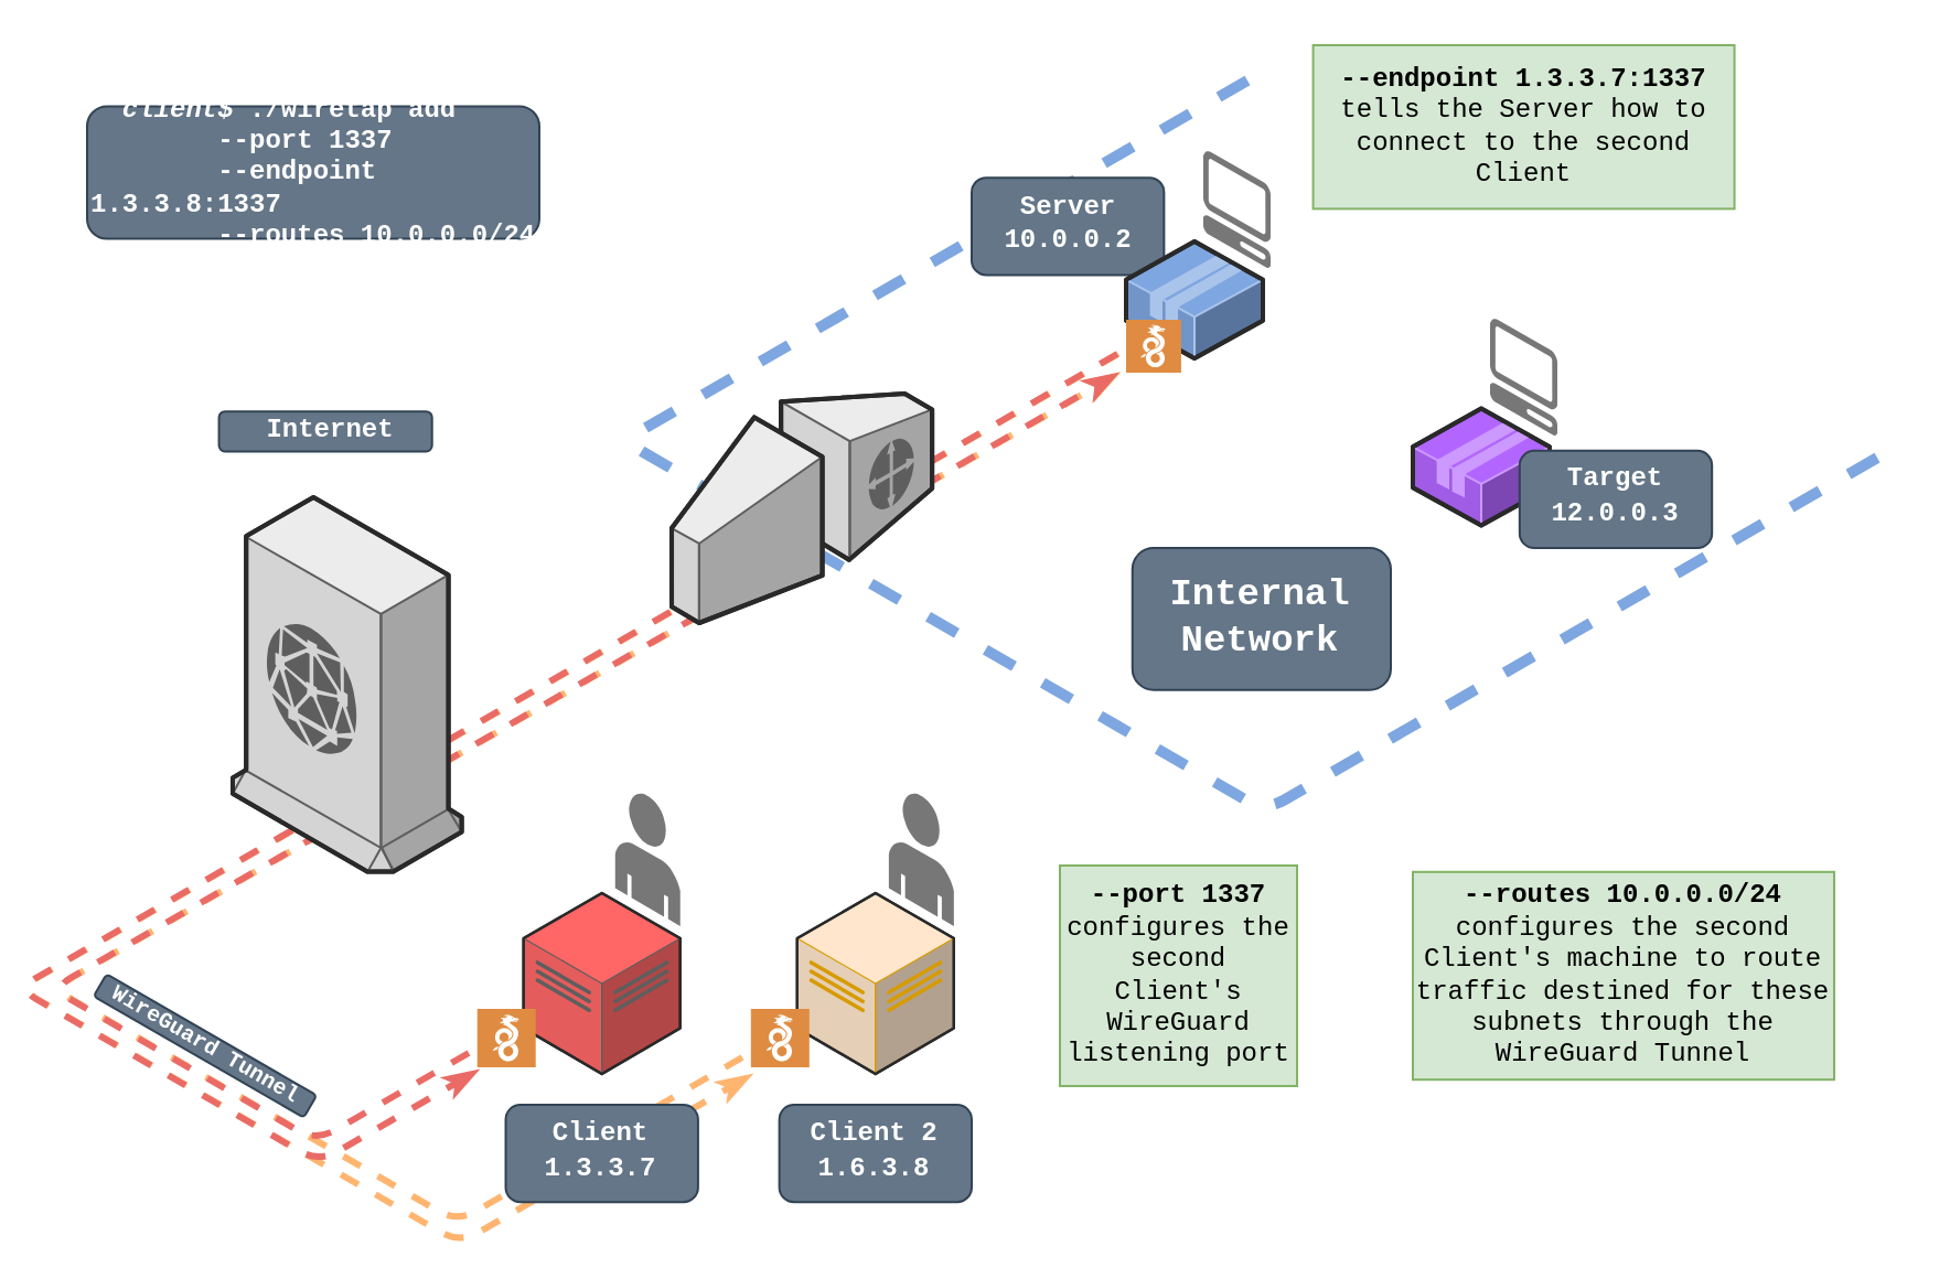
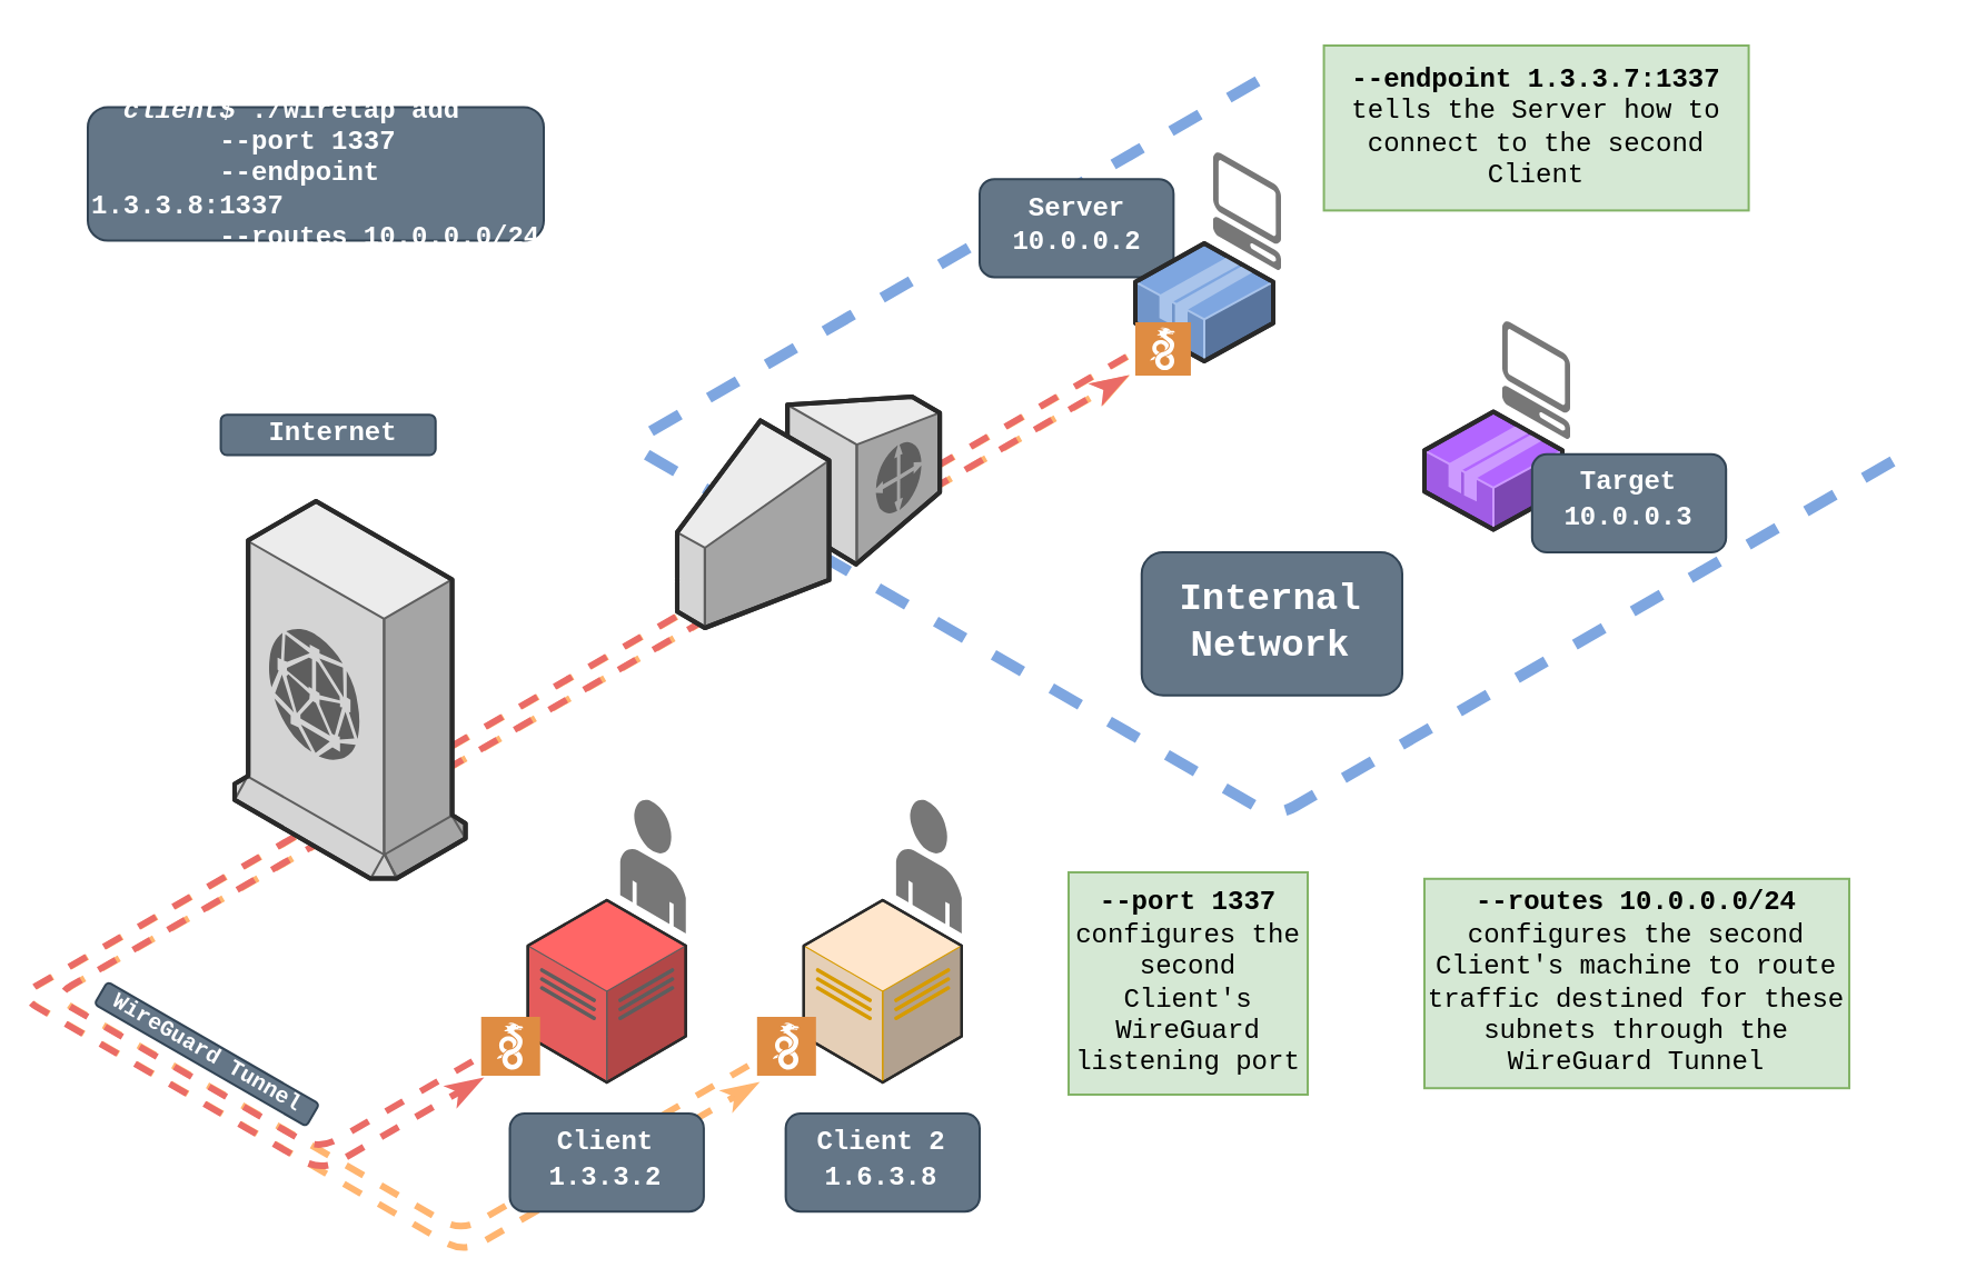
- <mxCell id="30" value="12.0.0.3" style="text;html=1;align=center;verticalAlign=middle;whiteSpace=wrap;rounded=0;fontFamily=Courier New;fontStyle=1;fontColor=#FFFFFF;" parent="27" vertex="1"><mxGeometry x="13.59" y="15.59" width="60" height="30" as="geometry" /></mxCell>
+ <mxCell id="30" value="10.0.0.3" style="text;html=1;align=center;verticalAlign=middle;whiteSpace=wrap;rounded=0;fontFamily=Courier New;fontStyle=1;fontColor=#FFFFFF;" parent="27" vertex="1"><mxGeometry x="13.59" y="15.59" width="60" height="30" as="geometry" /></mxCell>
- <mxCell id="47" value="1.3.3.7" style="text;html=1;align=center;verticalAlign=middle;whiteSpace=wrap;rounded=0;fontFamily=Courier New;fontStyle=1;fontColor=#FFFFFF;" parent="44" vertex="1"><mxGeometry x="13.59" y="15.59" width="60" height="30" as="geometry" /></mxCell>
+ <mxCell id="47" value="1.3.3.2" style="text;html=1;align=center;verticalAlign=middle;whiteSpace=wrap;rounded=0;fontFamily=Courier New;fontStyle=1;fontColor=#FFFFFF;" parent="44" vertex="1"><mxGeometry x="13.59" y="15.59" width="60" height="30" as="geometry" /></mxCell>
